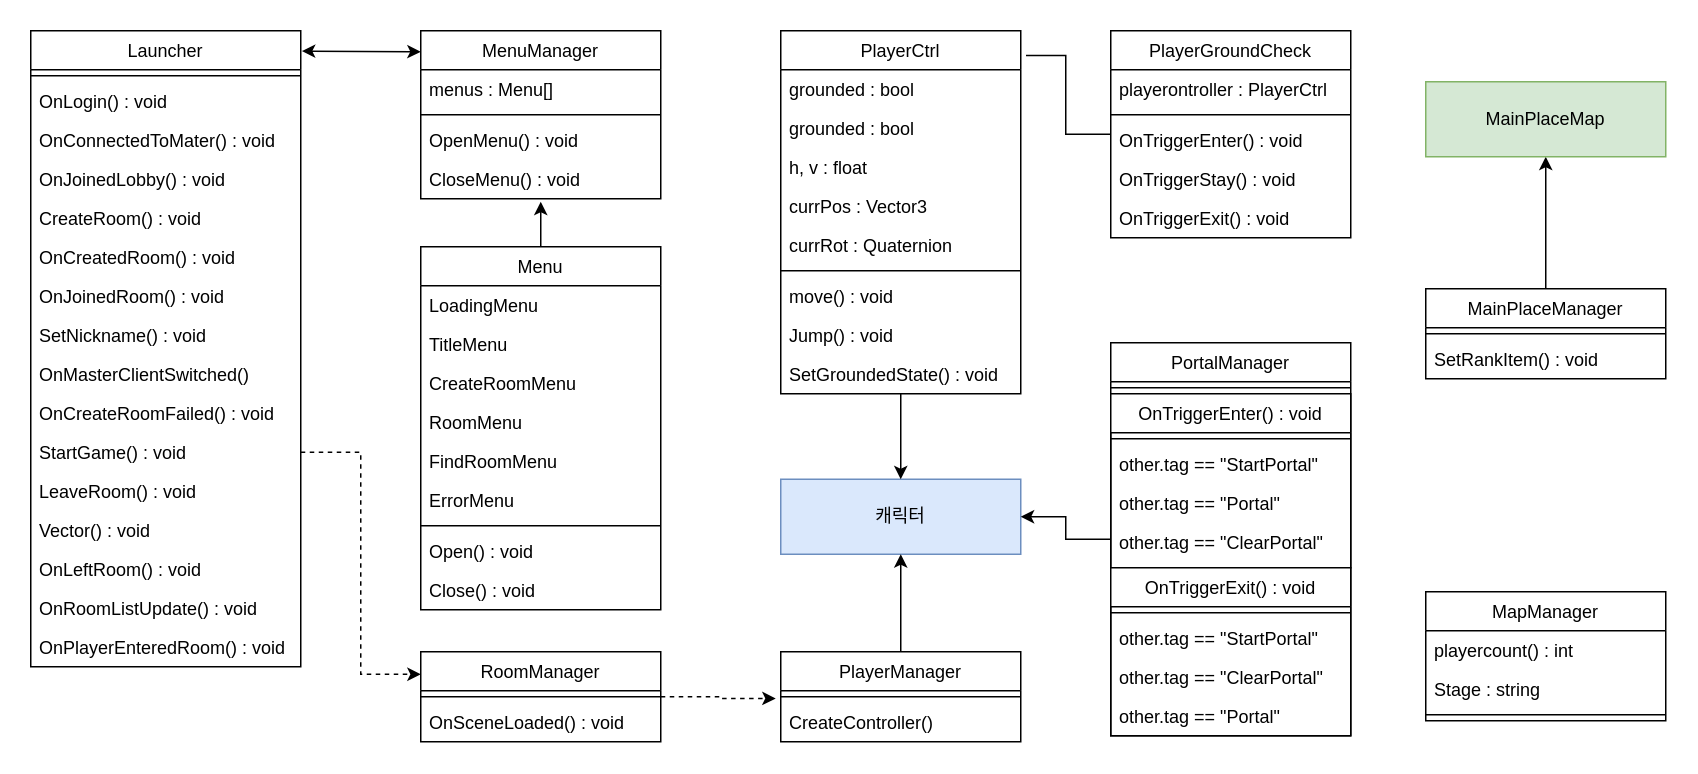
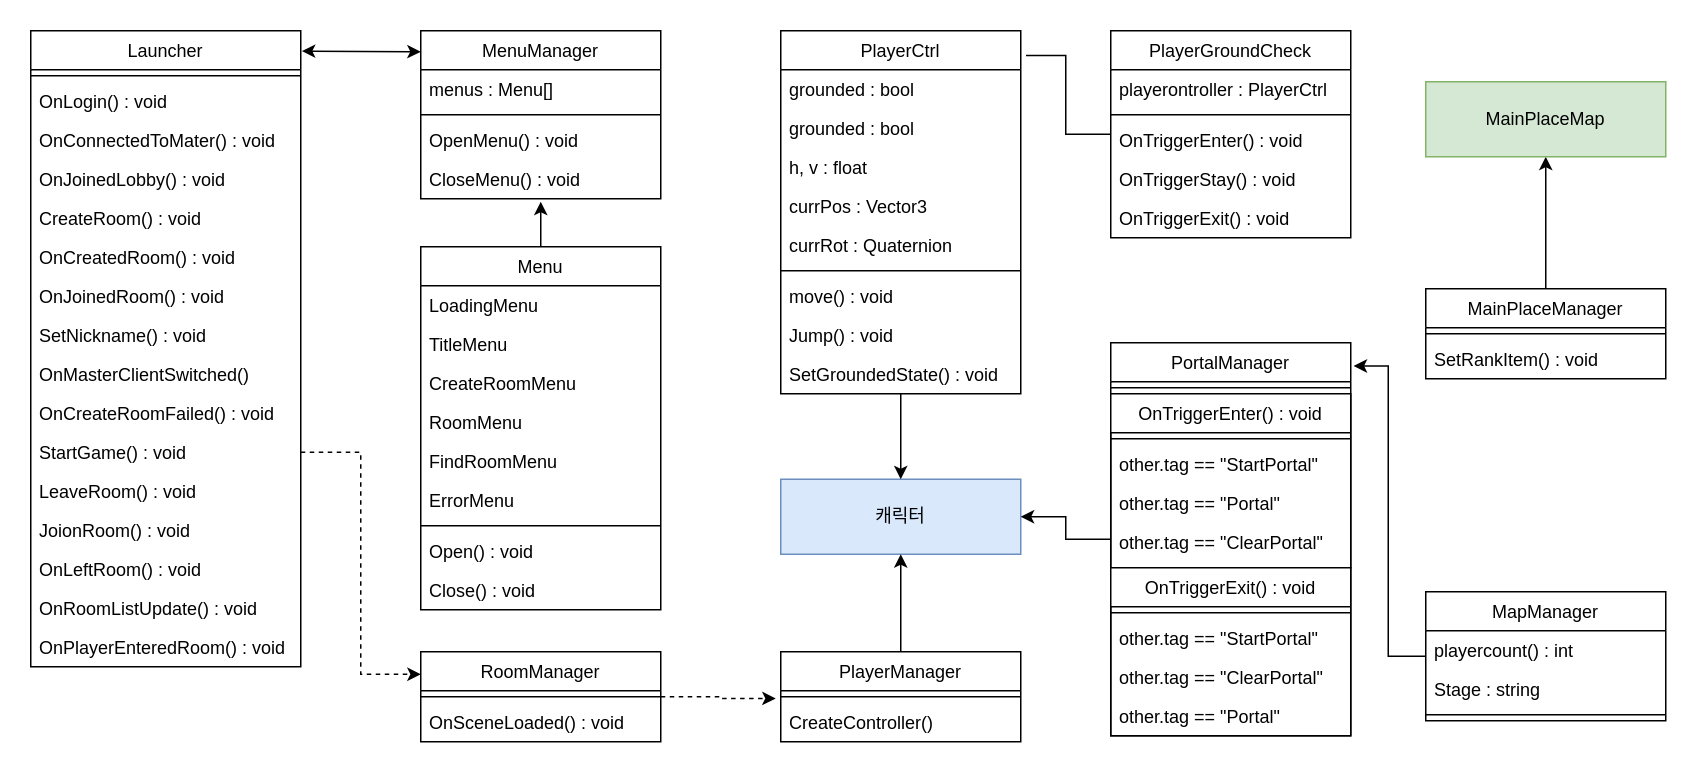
+ <mxCell id="2" style="edgeStyle=orthogonalEdgeStyle;rounded=0;orthogonalLoop=1;jettySize=auto;html=1;entryX=1.012;entryY=0.059;entryDx=0;entryDy=0;entryPerimeter=0;" edge="1" parent="1" source="3" target="70"><mxGeometry relative="1" as="geometry" /></mxCell>
- <mxCell id="37" value="Vector() : void" style="text;align=left;verticalAlign=top;spacingLeft=4;spacingRight=4;overflow=hidden;rotatable=0;points=[[0,0.5],[1,0.5]];portConstraint=eastwest;" vertex="1" parent="24"><mxGeometry y="320" width="180" height="26" as="geometry" /></mxCell>
+ <mxCell id="37" value="JoionRoom() : void" style="text;align=left;verticalAlign=top;spacingLeft=4;spacingRight=4;overflow=hidden;rotatable=0;points=[[0,0.5],[1,0.5]];portConstraint=eastwest;" vertex="1" parent="24"><mxGeometry y="320" width="180" height="26" as="geometry" /></mxCell>
